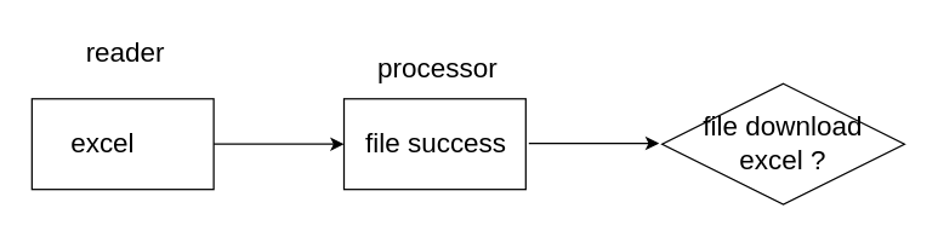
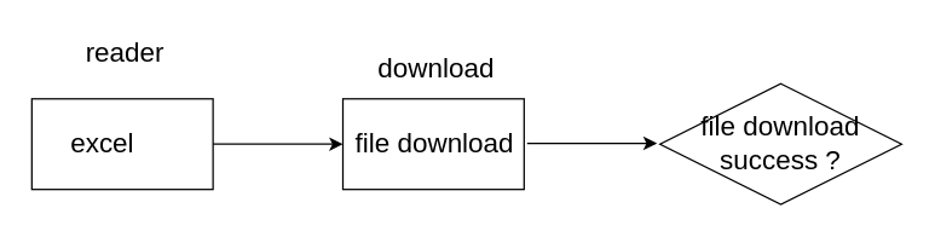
- <mxCell id="7" value="&lt;font style=&quot;font-size: 18px;&quot;&gt;processor&lt;/font&gt;" style="text;html=1;strokeColor=none;fillColor=none;align=center;verticalAlign=middle;whiteSpace=wrap;rounded=0;" vertex="1" parent="1"><mxGeometry x="258" y="30" width="60" height="30" as="geometry" /></mxCell>
+ <mxCell id="7" value="&lt;font style=&quot;font-size: 18px;&quot;&gt;download&lt;/font&gt;" style="text;html=1;strokeColor=none;fillColor=none;align=center;verticalAlign=middle;whiteSpace=wrap;rounded=0;" vertex="1" parent="1"><mxGeometry x="258" y="30" width="60" height="30" as="geometry" /></mxCell>
- <mxCell id="6" value="&lt;font style=&quot;font-size: 18px;&quot;&gt;file success&lt;/font&gt;" style="text;html=1;strokeColor=none;fillColor=none;align=center;verticalAlign=middle;whiteSpace=wrap;rounded=0;" vertex="1" parent="1"><mxGeometry x="227" y="80" width="120" height="30" as="geometry" /></mxCell>
+ <mxCell id="6" value="&lt;font style=&quot;font-size: 18px;&quot;&gt;file download&lt;/font&gt;" style="text;html=1;strokeColor=none;fillColor=none;align=center;verticalAlign=middle;whiteSpace=wrap;rounded=0;" vertex="1" parent="1"><mxGeometry x="227" y="80" width="120" height="30" as="geometry" /></mxCell>
- <mxCell id="11" value="&lt;font style=&quot;font-size: 18px;&quot;&gt;file download&lt;br&gt;excel ?&lt;br&gt;&lt;/font&gt;" style="text;html=1;strokeColor=none;fillColor=none;align=center;verticalAlign=middle;whiteSpace=wrap;rounded=0;" vertex="1" parent="1"><mxGeometry x="456" y="80" width="120" height="30" as="geometry" /></mxCell>
+ <mxCell id="11" value="&lt;font style=&quot;font-size: 18px;&quot;&gt;file download&lt;br&gt;success ?&lt;br&gt;&lt;/font&gt;" style="text;html=1;strokeColor=none;fillColor=none;align=center;verticalAlign=middle;whiteSpace=wrap;rounded=0;" vertex="1" parent="1"><mxGeometry x="456" y="80" width="120" height="30" as="geometry" /></mxCell>
